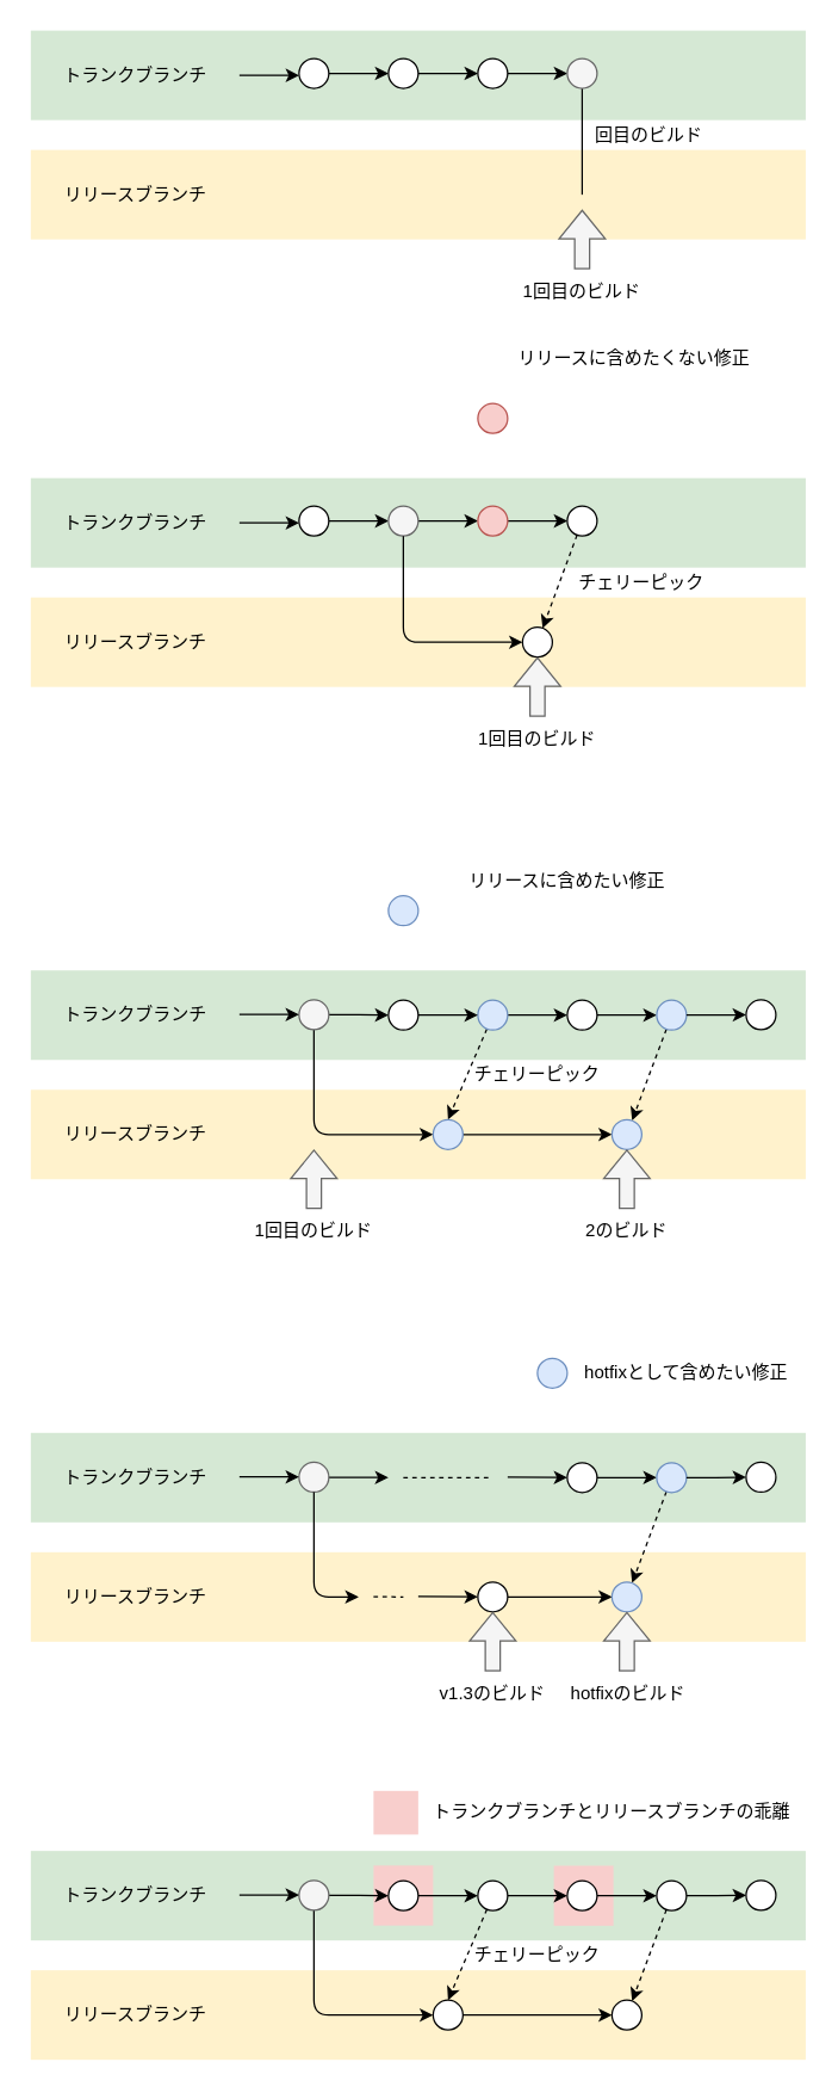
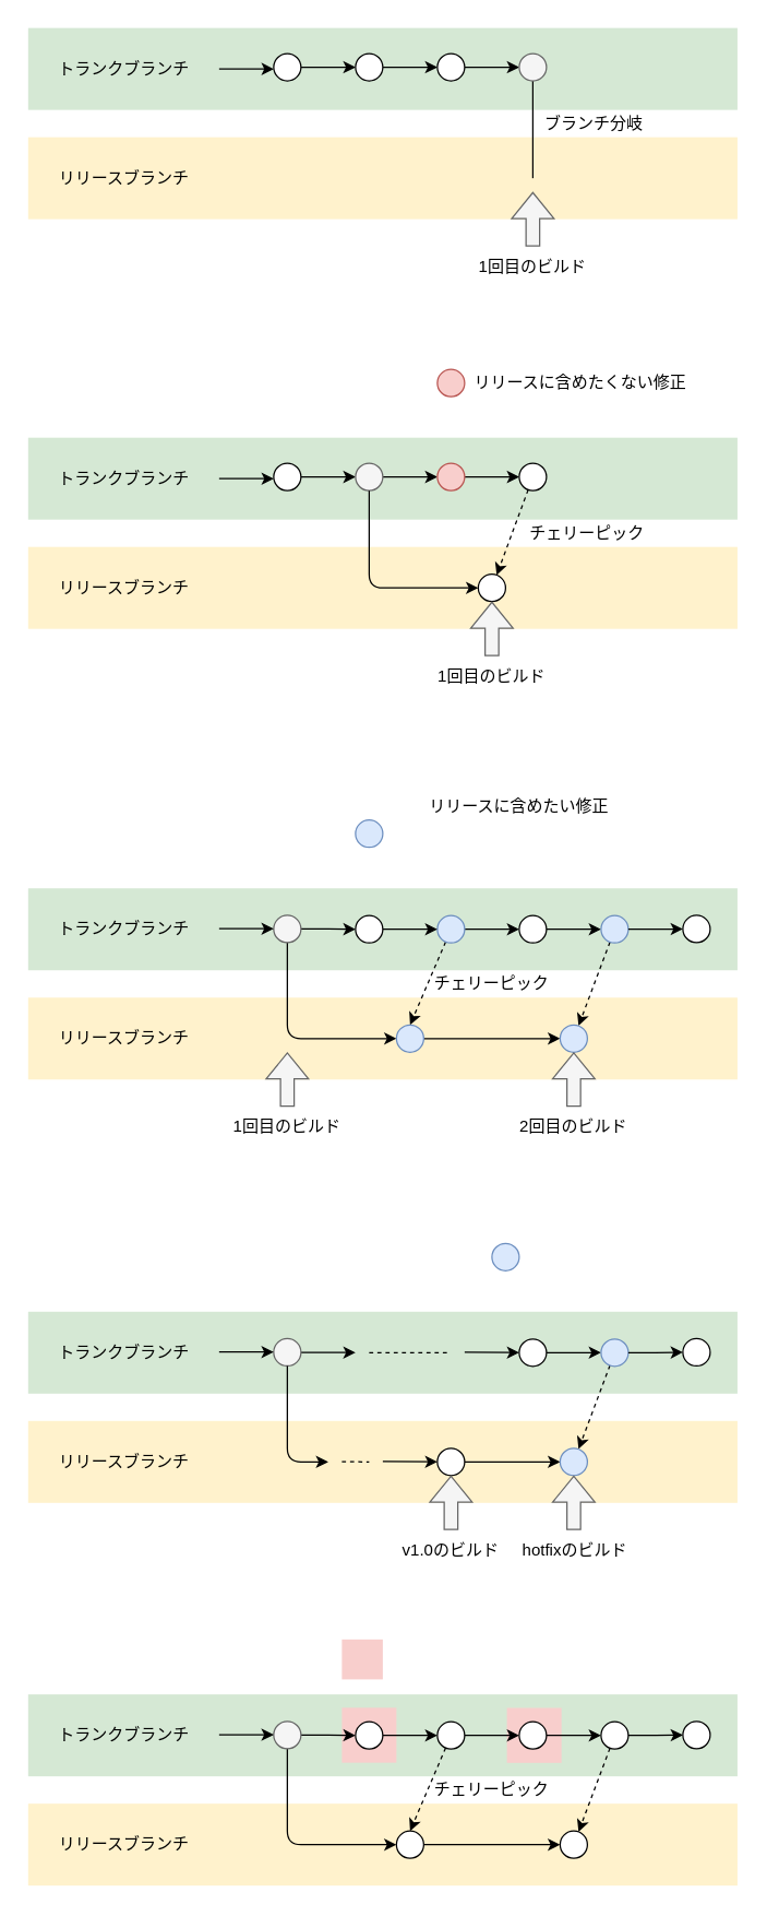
- <mxCell id="69" value="回目のビルド" style="text;html=1;align=center;verticalAlign=middle;whiteSpace=wrap;rounded=0;fontFamily=Helvetica;fontSize=12;fontColor=default;" parent="1" vertex="1"><mxGeometry x="390" y="75" width="90" height="30" as="geometry" /></mxCell>
+ <mxCell id="69" value="ブランチ分岐" style="text;html=1;align=center;verticalAlign=middle;whiteSpace=wrap;rounded=0;fontFamily=Helvetica;fontSize=12;fontColor=default;" parent="1" vertex="1"><mxGeometry x="390" y="75" width="90" height="30" as="geometry" /></mxCell>
- <mxCell id="60" value="リリースに含めたくない修正" style="text;html=1;align=center;verticalAlign=middle;whiteSpace=wrap;rounded=0;fontFamily=Helvetica;fontSize=12;fontColor=default;" parent="1" vertex="1"><mxGeometry x="340" y="225" width="170" height="30" as="geometry" /></mxCell>
+ <mxCell id="60" value="リリースに含めたくない修正" style="text;html=1;align=center;verticalAlign=middle;whiteSpace=wrap;rounded=0;fontFamily=Helvetica;fontSize=12;fontColor=default;" parent="1" vertex="1"><mxGeometry x="340" y="265" width="170" height="30" as="geometry" /></mxCell>
- <mxCell id="68" value="2のビルド" style="text;html=1;align=center;verticalAlign=middle;whiteSpace=wrap;rounded=0;fontFamily=Helvetica;fontSize=12;fontColor=default;" parent="1" vertex="1"><mxGeometry x="370" y="810" width="100" height="30" as="geometry" /></mxCell>
+ <mxCell id="68" value="2回目のビルド" style="text;html=1;align=center;verticalAlign=middle;whiteSpace=wrap;rounded=0;fontFamily=Helvetica;fontSize=12;fontColor=default;" parent="1" vertex="1"><mxGeometry x="370" y="810" width="100" height="30" as="geometry" /></mxCell>
- <mxCell id="87" value="hotfixとして含めたい修正" style="text;html=1;align=center;verticalAlign=middle;whiteSpace=wrap;rounded=0;" parent="1" vertex="1"><mxGeometry x="380" y="905" width="160" height="30" as="geometry" /></mxCell>
- <mxCell id="89" value="v1.3のビルド" style="text;html=1;align=center;verticalAlign=middle;whiteSpace=wrap;rounded=0;fontFamily=Helvetica;fontSize=12;fontColor=default;" parent="1" vertex="1"><mxGeometry x="285" y="1120" width="90" height="30" as="geometry" /></mxCell>
+ <mxCell id="89" value="v1.0のビルド" style="text;html=1;align=center;verticalAlign=middle;whiteSpace=wrap;rounded=0;fontFamily=Helvetica;fontSize=12;fontColor=default;" parent="1" vertex="1"><mxGeometry x="285" y="1120" width="90" height="30" as="geometry" /></mxCell>
- <mxCell id="116" value="トランクブランチとリリースブランチの乖離" style="text;html=1;align=center;verticalAlign=middle;whiteSpace=wrap;rounded=0;" parent="1" vertex="1"><mxGeometry x="280" y="1199.25" width="260" height="30" as="geometry" /></mxCell>
